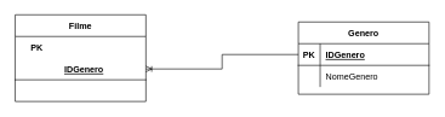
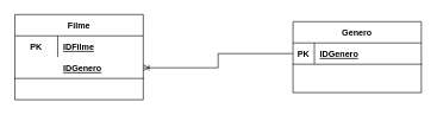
+ <mxCell id="12" value="IDFilme" style="shape=partialRectangle;connectable=0;fillColor=none;top=0;left=0;bottom=0;right=0;align=left;spacingLeft=6;fontStyle=5;overflow=hidden;" vertex="1" parent="10"><mxGeometry x="60" width="120" height="30" as="geometry" /></mxCell>
- <mxCell id="8" value="NomeGenero" style="shape=partialRectangle;connectable=0;fillColor=none;top=0;left=0;bottom=0;right=0;align=left;spacingLeft=6;overflow=hidden;" vertex="1" parent="6"><mxGeometry x="30" width="150" height="30" as="geometry" /></mxCell>
